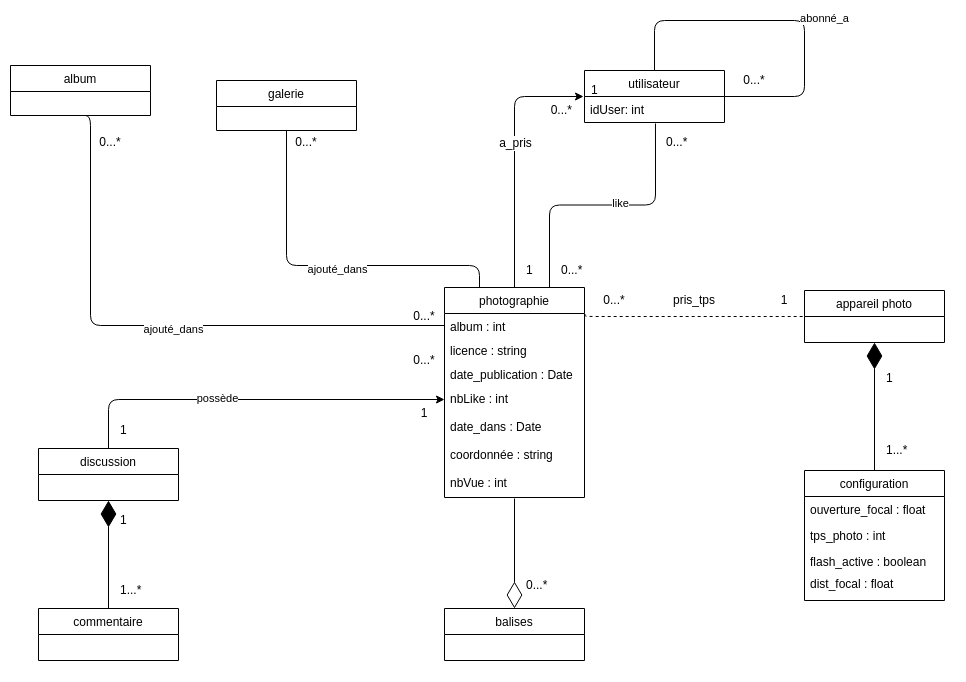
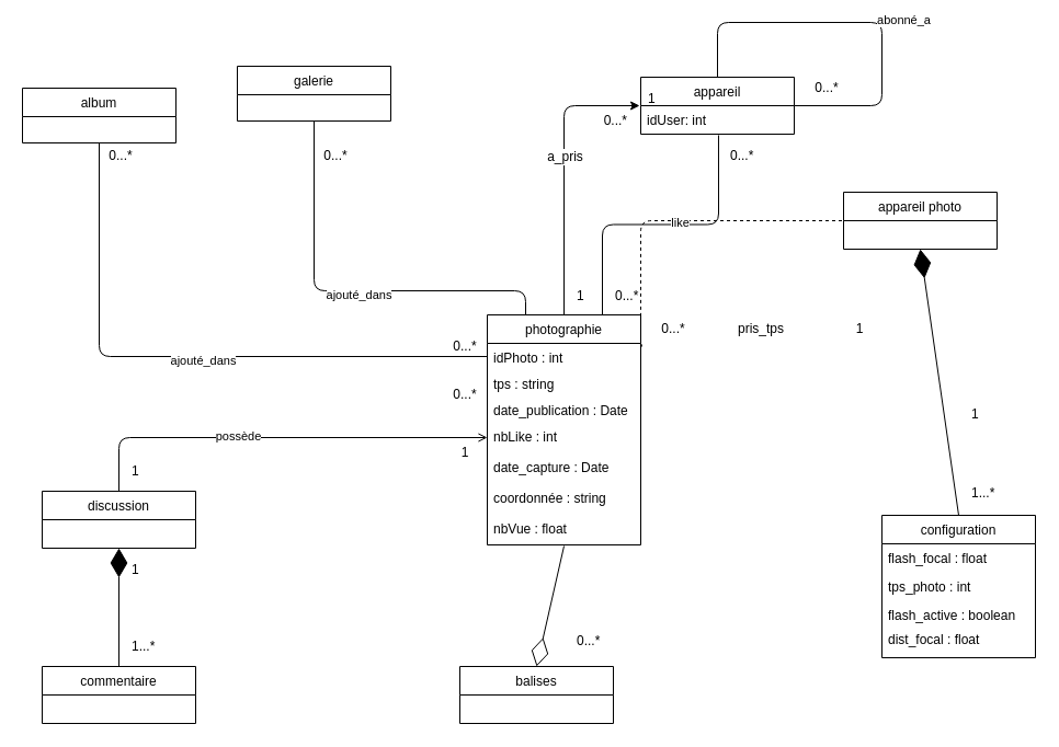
- <mxCell id="12" value="utilisateur" style="swimlane;fontStyle=0;childLayout=stackLayout;horizontal=1;startSize=26;fillColor=none;horizontalStack=0;resizeParent=1;resizeParentMax=0;resizeLast=0;collapsible=1;marginBottom=0;fontSize=12;" parent="1" vertex="1"><mxGeometry x="584" y="70" width="140" height="52" as="geometry" /></mxCell>
+ <mxCell id="12" value="appareil" style="swimlane;fontStyle=0;childLayout=stackLayout;horizontal=1;startSize=26;fillColor=none;horizontalStack=0;resizeParent=1;resizeParentMax=0;resizeLast=0;collapsible=1;marginBottom=0;fontSize=12;" parent="1" vertex="1"><mxGeometry x="584" y="70" width="140" height="52" as="geometry" /></mxCell>
- <mxCell id="51" value="album" style="swimlane;fontStyle=0;childLayout=stackLayout;horizontal=1;startSize=26;fillColor=none;horizontalStack=0;resizeParent=1;resizeParentMax=0;resizeLast=0;collapsible=1;marginBottom=0;fontSize=12;" parent="1" vertex="1"><mxGeometry x="10" y="65" width="140" height="50" as="geometry" /></mxCell>
+ <mxCell id="51" value="album" style="swimlane;fontStyle=0;childLayout=stackLayout;horizontal=1;startSize=26;fillColor=none;horizontalStack=0;resizeParent=1;resizeParentMax=0;resizeLast=0;collapsible=1;marginBottom=0;fontSize=12;" parent="1" vertex="1"><mxGeometry x="20" y="80" width="140" height="50" as="geometry" /></mxCell>
- <mxCell id="52" value="galerie" style="swimlane;fontStyle=0;childLayout=stackLayout;horizontal=1;startSize=26;fillColor=none;horizontalStack=0;resizeParent=1;resizeParentMax=0;resizeLast=0;collapsible=1;marginBottom=0;fontSize=12;" parent="1" vertex="1"><mxGeometry x="216" y="80" width="140" height="50" as="geometry" /></mxCell>
+ <mxCell id="52" value="galerie" style="swimlane;fontStyle=0;childLayout=stackLayout;horizontal=1;startSize=26;fillColor=none;horizontalStack=0;resizeParent=1;resizeParentMax=0;resizeLast=0;collapsible=1;marginBottom=0;fontSize=12;" parent="1" vertex="1"><mxGeometry x="216" y="60" width="140" height="50" as="geometry" /></mxCell>
- <mxCell id="5" value="appareil photo" style="swimlane;fontStyle=0;childLayout=stackLayout;horizontal=1;startSize=26;fillColor=none;horizontalStack=0;resizeParent=1;resizeParentMax=0;resizeLast=0;collapsible=1;marginBottom=0;fontSize=12;" parent="1" vertex="1"><mxGeometry x="804" y="290" width="140" height="52" as="geometry" /></mxCell>
+ <mxCell id="5" value="appareil photo" style="swimlane;fontStyle=0;childLayout=stackLayout;horizontal=1;startSize=26;fillColor=none;horizontalStack=0;resizeParent=1;resizeParentMax=0;resizeLast=0;collapsible=1;marginBottom=0;fontSize=12;" parent="1" vertex="1"><mxGeometry x="769" y="175" width="140" height="52" as="geometry" /></mxCell>
- <mxCell id="28" value="album : int" style="text;strokeColor=none;fillColor=none;align=left;verticalAlign=top;spacingLeft=4;spacingRight=4;overflow=hidden;rotatable=0;points=[[0,0.5],[1,0.5]];portConstraint=eastwest;fontSize=12;" parent="27" vertex="1"><mxGeometry y="26" width="140" height="24" as="geometry" /></mxCell>
+ <mxCell id="28" value="idPhoto : int" style="text;strokeColor=none;fillColor=none;align=left;verticalAlign=top;spacingLeft=4;spacingRight=4;overflow=hidden;rotatable=0;points=[[0,0.5],[1,0.5]];portConstraint=eastwest;fontSize=12;" parent="27" vertex="1"><mxGeometry y="26" width="140" height="24" as="geometry" /></mxCell>
- <mxCell id="29" value="licence : string" style="text;strokeColor=none;fillColor=none;align=left;verticalAlign=top;spacingLeft=4;spacingRight=4;overflow=hidden;rotatable=0;points=[[0,0.5],[1,0.5]];portConstraint=eastwest;fontSize=12;" parent="27" vertex="1"><mxGeometry y="50" width="140" height="24" as="geometry" /></mxCell>
+ <mxCell id="29" value="tps : string" style="text;strokeColor=none;fillColor=none;align=left;verticalAlign=top;spacingLeft=4;spacingRight=4;overflow=hidden;rotatable=0;points=[[0,0.5],[1,0.5]];portConstraint=eastwest;fontSize=12;" parent="27" vertex="1"><mxGeometry y="50" width="140" height="24" as="geometry" /></mxCell>
- <mxCell id="35" style="edgeStyle=orthogonalEdgeStyle;curved=0;rounded=1;sketch=0;orthogonalLoop=1;jettySize=auto;html=1;exitX=0.5;exitY=0;exitDx=0;exitDy=0;entryX=0;entryY=0.5;entryDx=0;entryDy=0;endArrow=classic;endFill=1;" parent="1" source="37" target="31" edge="1"><mxGeometry relative="1" as="geometry" /></mxCell>
+ <mxCell id="35" style="edgeStyle=orthogonalEdgeStyle;curved=0;rounded=1;sketch=0;orthogonalLoop=1;jettySize=auto;html=1;exitX=0.5;exitY=0;exitDx=0;exitDy=0;entryX=0;entryY=0.5;entryDx=0;entryDy=0;endArrow=open;endFill=1;" parent="1" source="37" target="31" edge="1"><mxGeometry relative="1" as="geometry" /></mxCell>
- <mxCell id="32" value="date_dans : Date" style="text;strokeColor=none;fillColor=none;align=left;verticalAlign=top;spacingLeft=4;spacingRight=4;overflow=hidden;rotatable=0;points=[[0,0.5],[1,0.5]];portConstraint=eastwest;fontSize=12;" vertex="1" parent="27"><mxGeometry y="126" width="140" height="28" as="geometry" /></mxCell>
+ <mxCell id="32" value="date_capture : Date" style="text;strokeColor=none;fillColor=none;align=left;verticalAlign=top;spacingLeft=4;spacingRight=4;overflow=hidden;rotatable=0;points=[[0,0.5],[1,0.5]];portConstraint=eastwest;fontSize=12;" vertex="1" parent="27"><mxGeometry y="126" width="140" height="28" as="geometry" /></mxCell>
- <mxCell id="34" value="nbVue : int" style="text;strokeColor=none;fillColor=none;align=left;verticalAlign=top;spacingLeft=4;spacingRight=4;overflow=hidden;rotatable=0;points=[[0,0.5],[1,0.5]];portConstraint=eastwest;fontSize=12;" vertex="1" parent="27"><mxGeometry y="182" width="140" height="28" as="geometry" /></mxCell>
+ <mxCell id="34" value="nbVue : float" style="text;strokeColor=none;fillColor=none;align=left;verticalAlign=top;spacingLeft=4;spacingRight=4;overflow=hidden;rotatable=0;points=[[0,0.5],[1,0.5]];portConstraint=eastwest;fontSize=12;" vertex="1" parent="27"><mxGeometry y="182" width="140" height="28" as="geometry" /></mxCell>
- <mxCell id="15" value="ouverture_focal : float" style="text;strokeColor=none;fillColor=none;align=left;verticalAlign=top;spacingLeft=4;spacingRight=4;overflow=hidden;rotatable=0;points=[[0,0.5],[1,0.5]];portConstraint=eastwest;fontSize=12;" parent="14" vertex="1"><mxGeometry y="26" width="140" height="26" as="geometry" /></mxCell>
+ <mxCell id="15" value="flash_focal : float" style="text;strokeColor=none;fillColor=none;align=left;verticalAlign=top;spacingLeft=4;spacingRight=4;overflow=hidden;rotatable=0;points=[[0,0.5],[1,0.5]];portConstraint=eastwest;fontSize=12;" parent="14" vertex="1"><mxGeometry y="26" width="140" height="26" as="geometry" /></mxCell>
- <mxCell id="49" value="balises" style="swimlane;fontStyle=0;childLayout=stackLayout;horizontal=1;startSize=26;fillColor=none;horizontalStack=0;resizeParent=1;resizeParentMax=0;resizeLast=0;collapsible=1;marginBottom=0;rounded=0;sketch=0;align=center;html=0;" parent="1" vertex="1"><mxGeometry x="444" y="608" width="140" height="52" as="geometry" /></mxCell>
+ <mxCell id="49" value="balises" style="swimlane;fontStyle=0;childLayout=stackLayout;horizontal=1;startSize=26;fillColor=none;horizontalStack=0;resizeParent=1;resizeParentMax=0;resizeLast=0;collapsible=1;marginBottom=0;rounded=0;sketch=0;align=center;html=0;" parent="1" vertex="1"><mxGeometry x="419" y="608" width="140" height="52" as="geometry" /></mxCell>
